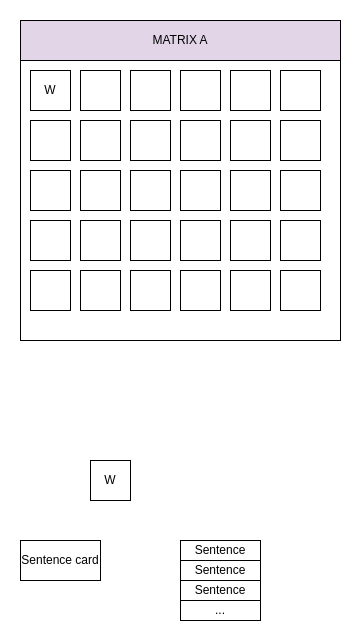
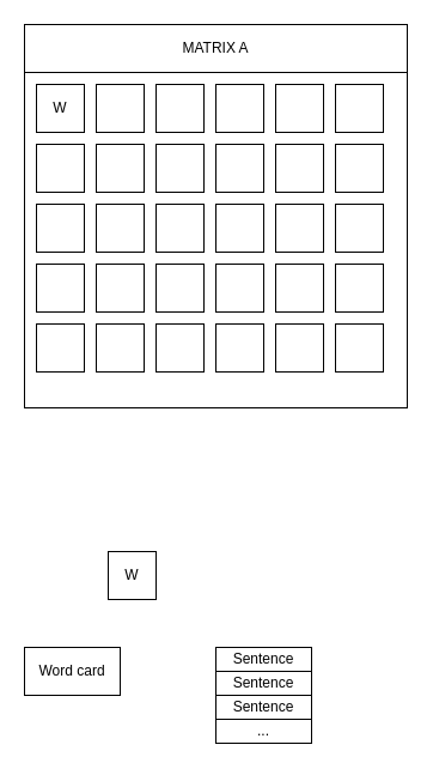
- <mxCell id="33" value="MATRIX A" style="rounded=0;whiteSpace=wrap;html=1;fillColor=#e1d5e7;" vertex="1" parent="1"><mxGeometry x="20" y="20" width="320" height="40" as="geometry" /></mxCell>
+ <mxCell id="33" value="MATRIX A" style="rounded=0;whiteSpace=wrap;html=1;" vertex="1" parent="1"><mxGeometry x="20" y="20" width="320" height="40" as="geometry" /></mxCell>
- <mxCell id="35" value="Sentence card" style="rounded=0;whiteSpace=wrap;html=1;" vertex="1" parent="1"><mxGeometry x="20" y="540" width="80" height="40" as="geometry" /></mxCell>
+ <mxCell id="35" value="Word card" style="rounded=0;whiteSpace=wrap;html=1;" vertex="1" parent="1"><mxGeometry x="20" y="540" width="80" height="40" as="geometry" /></mxCell>
